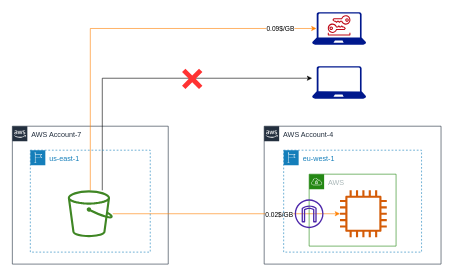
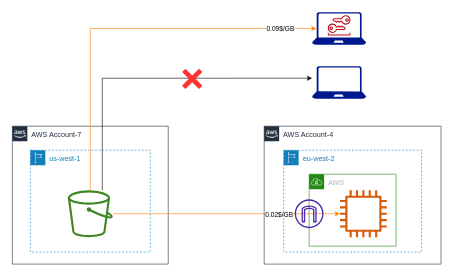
- <mxCell id="13" value="us-east-1" style="points=[[0,0],[0.25,0],[0.5,0],[0.75,0],[1,0],[1,0.25],[1,0.5],[1,0.75],[1,1],[0.75,1],[0.5,1],[0.25,1],[0,1],[0,0.75],[0,0.5],[0,0.25]];outlineConnect=0;gradientColor=none;html=1;whiteSpace=wrap;fontSize=12;fontStyle=0;container=0;pointerEvents=0;collapsible=0;recursiveResize=0;shape=mxgraph.aws4.group;grIcon=mxgraph.aws4.group_region;strokeColor=#147EBA;fillColor=none;verticalAlign=top;align=left;spacingLeft=30;fontColor=#147EBA;dashed=1;" parent="1" vertex="1"><mxGeometry x="50" y="250" width="200" height="170" as="geometry" /></mxCell>
+ <mxCell id="13" value="us-west-1" style="points=[[0,0],[0.25,0],[0.5,0],[0.75,0],[1,0],[1,0.25],[1,0.5],[1,0.75],[1,1],[0.75,1],[0.5,1],[0.25,1],[0,1],[0,0.75],[0,0.5],[0,0.25]];outlineConnect=0;gradientColor=none;html=1;whiteSpace=wrap;fontSize=12;fontStyle=0;container=0;pointerEvents=0;collapsible=0;recursiveResize=0;shape=mxgraph.aws4.group;grIcon=mxgraph.aws4.group_region;strokeColor=#147EBA;fillColor=none;verticalAlign=top;align=left;spacingLeft=30;fontColor=#147EBA;dashed=1;" parent="1" vertex="1"><mxGeometry x="50" y="250" width="200" height="170" as="geometry" /></mxCell>
- <mxCell id="14" value="eu-west-1" style="points=[[0,0],[0.25,0],[0.5,0],[0.75,0],[1,0],[1,0.25],[1,0.5],[1,0.75],[1,1],[0.75,1],[0.5,1],[0.25,1],[0,1],[0,0.75],[0,0.5],[0,0.25]];outlineConnect=0;gradientColor=none;html=1;whiteSpace=wrap;fontSize=12;fontStyle=0;container=0;pointerEvents=0;collapsible=0;recursiveResize=0;shape=mxgraph.aws4.group;grIcon=mxgraph.aws4.group_region;strokeColor=#147EBA;fillColor=none;verticalAlign=top;align=left;spacingLeft=30;fontColor=#147EBA;dashed=1;" parent="1" vertex="1"><mxGeometry x="472.5" y="250" width="230" height="170" as="geometry" /></mxCell>
+ <mxCell id="14" value="eu-west-2" style="points=[[0,0],[0.25,0],[0.5,0],[0.75,0],[1,0],[1,0.25],[1,0.5],[1,0.75],[1,1],[0.75,1],[0.5,1],[0.25,1],[0,1],[0,0.75],[0,0.5],[0,0.25]];outlineConnect=0;gradientColor=none;html=1;whiteSpace=wrap;fontSize=12;fontStyle=0;container=0;pointerEvents=0;collapsible=0;recursiveResize=0;shape=mxgraph.aws4.group;grIcon=mxgraph.aws4.group_region;strokeColor=#147EBA;fillColor=none;verticalAlign=top;align=left;spacingLeft=30;fontColor=#147EBA;dashed=1;" parent="1" vertex="1"><mxGeometry x="472.5" y="250" width="230" height="170" as="geometry" /></mxCell>
